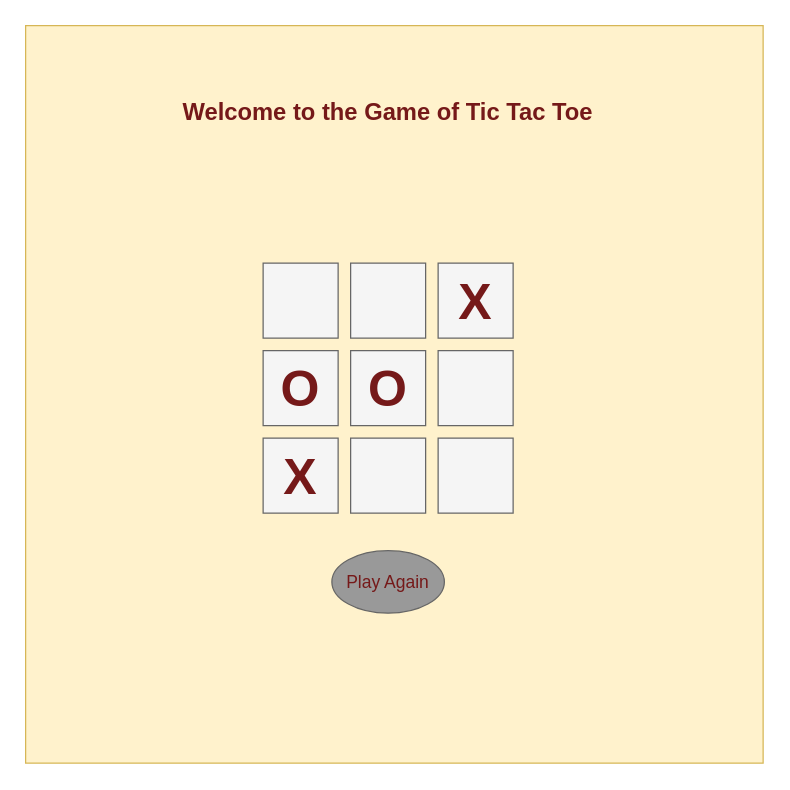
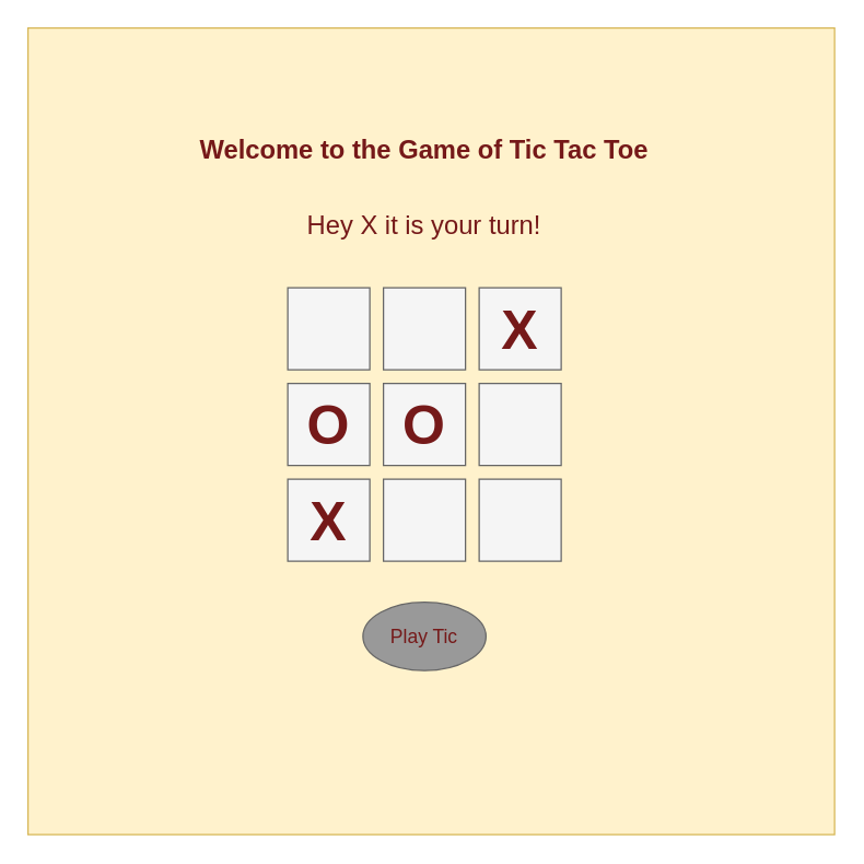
- <mxCell id="12" value="&lt;b style=&quot;font-size: 19px;&quot;&gt;&lt;font style=&quot;font-size: 19px;&quot;&gt;Welcome to the Game of Tic Tac Toe&lt;/font&gt;&lt;/b&gt;" style="text;html=1;strokeColor=none;fillColor=none;align=center;verticalAlign=middle;whiteSpace=wrap;rounded=0;fontSize=19;fontColor=#751919;" vertex="1" parent="1"><mxGeometry x="120" y="70" width="380" height="40" as="geometry" /></mxCell>
+ <mxCell id="12" value="&lt;b style=&quot;font-size: 19px;&quot;&gt;&lt;font style=&quot;font-size: 19px;&quot;&gt;Welcome to the Game of Tic Tac Toe&lt;/font&gt;&lt;/b&gt;" style="text;html=1;strokeColor=none;fillColor=none;align=center;verticalAlign=middle;whiteSpace=wrap;rounded=0;fontSize=19;fontColor=#751919;" vertex="1" parent="1"><mxGeometry x="120" y="90" width="380" height="40" as="geometry" /></mxCell>
+ <mxCell id="13" value="Hey X it is your turn!" style="text;html=1;strokeColor=none;fillColor=none;align=center;verticalAlign=middle;whiteSpace=wrap;rounded=0;fontSize=19;fontColor=#751919;" vertex="1" parent="1"><mxGeometry x="160" y="150" width="300" height="30" as="geometry" /></mxCell>
- <mxCell id="15" value="Play Again" style="text;html=1;strokeColor=none;fillColor=none;align=center;verticalAlign=middle;whiteSpace=wrap;rounded=0;fontSize=14;fontColor=#751919;" vertex="1" parent="1"><mxGeometry x="260" y="450" width="100" height="30" as="geometry" /></mxCell>
+ <mxCell id="15" value="Play Tic" style="text;html=1;strokeColor=none;fillColor=none;align=center;verticalAlign=middle;whiteSpace=wrap;rounded=0;fontSize=14;fontColor=#751919;" vertex="1" parent="1"><mxGeometry x="260" y="450" width="100" height="30" as="geometry" /></mxCell>
